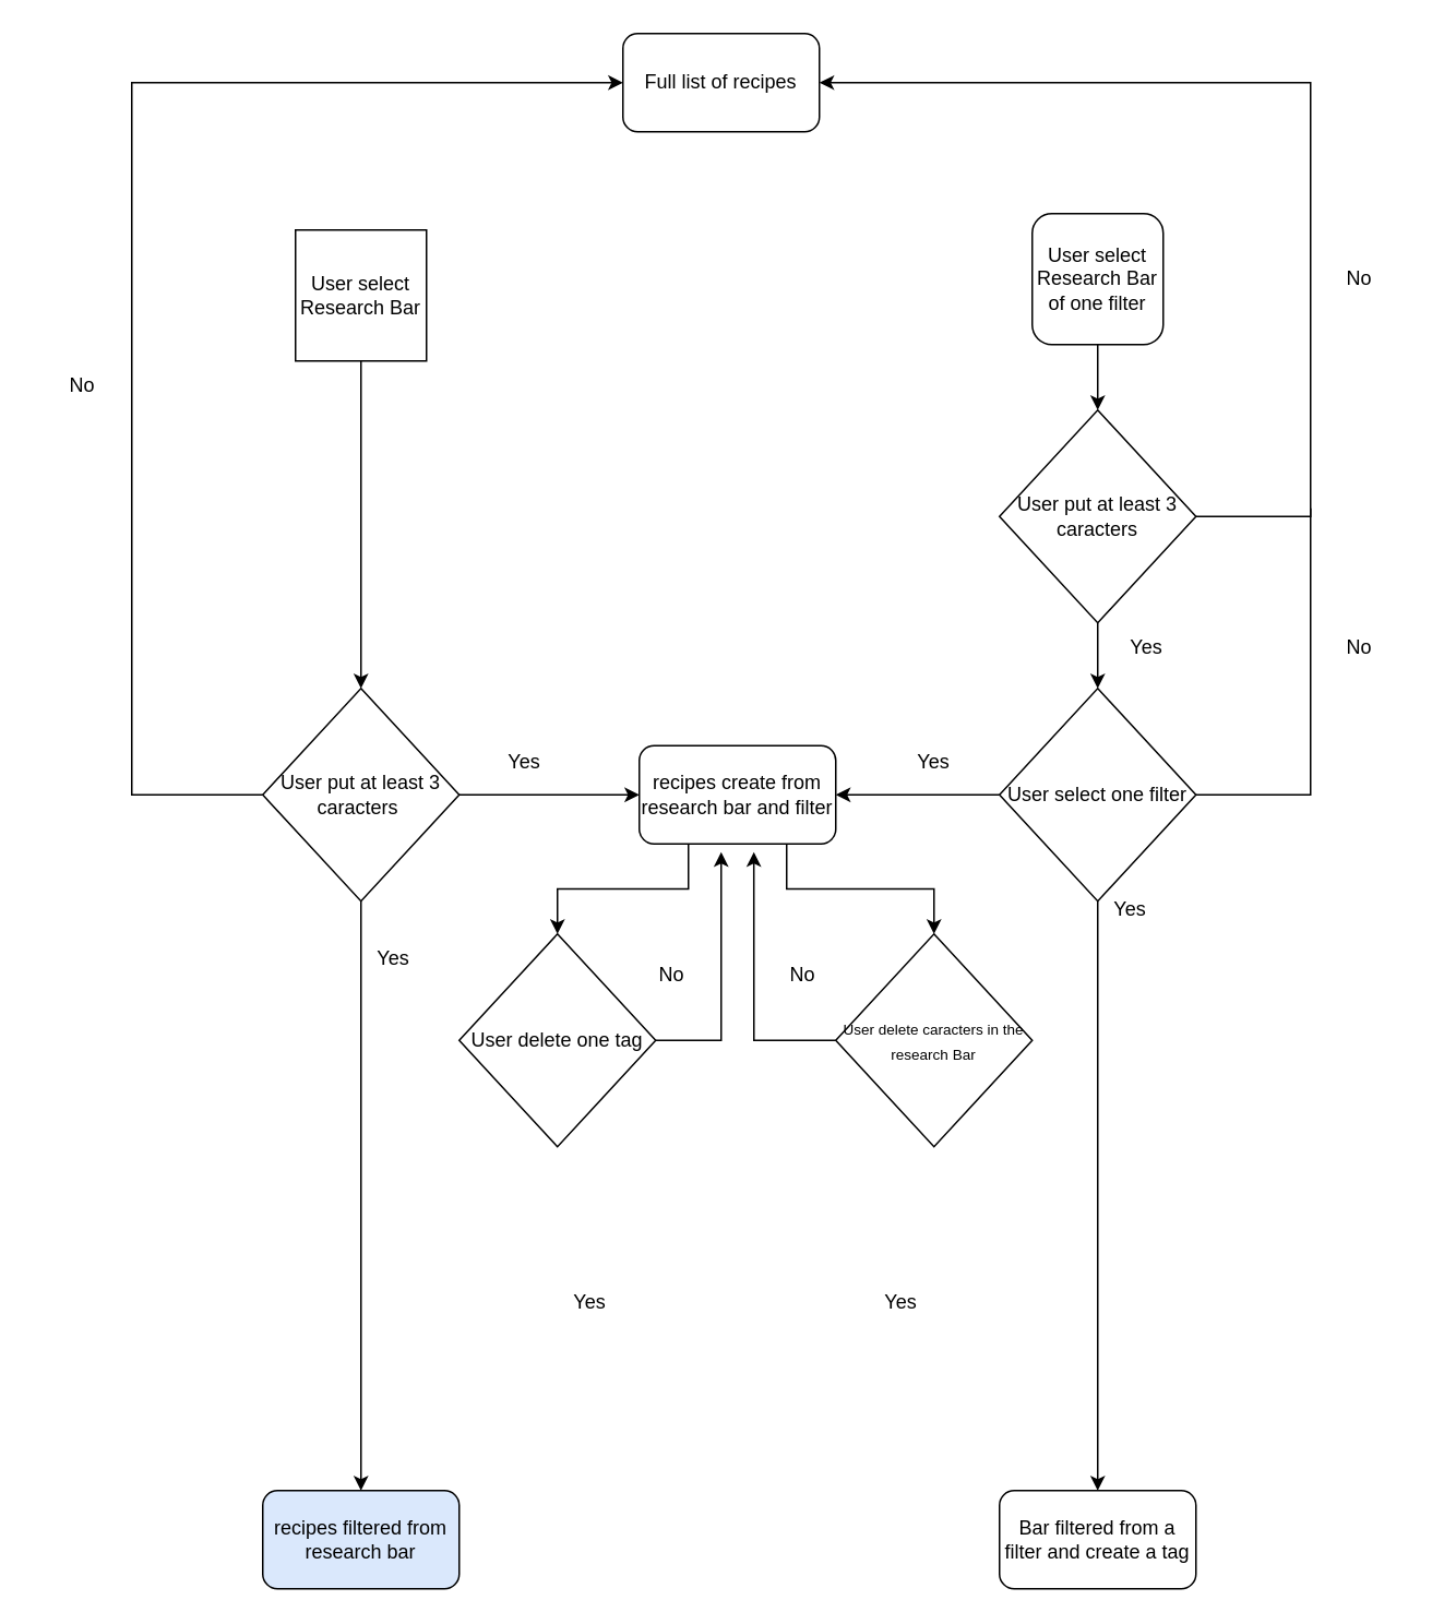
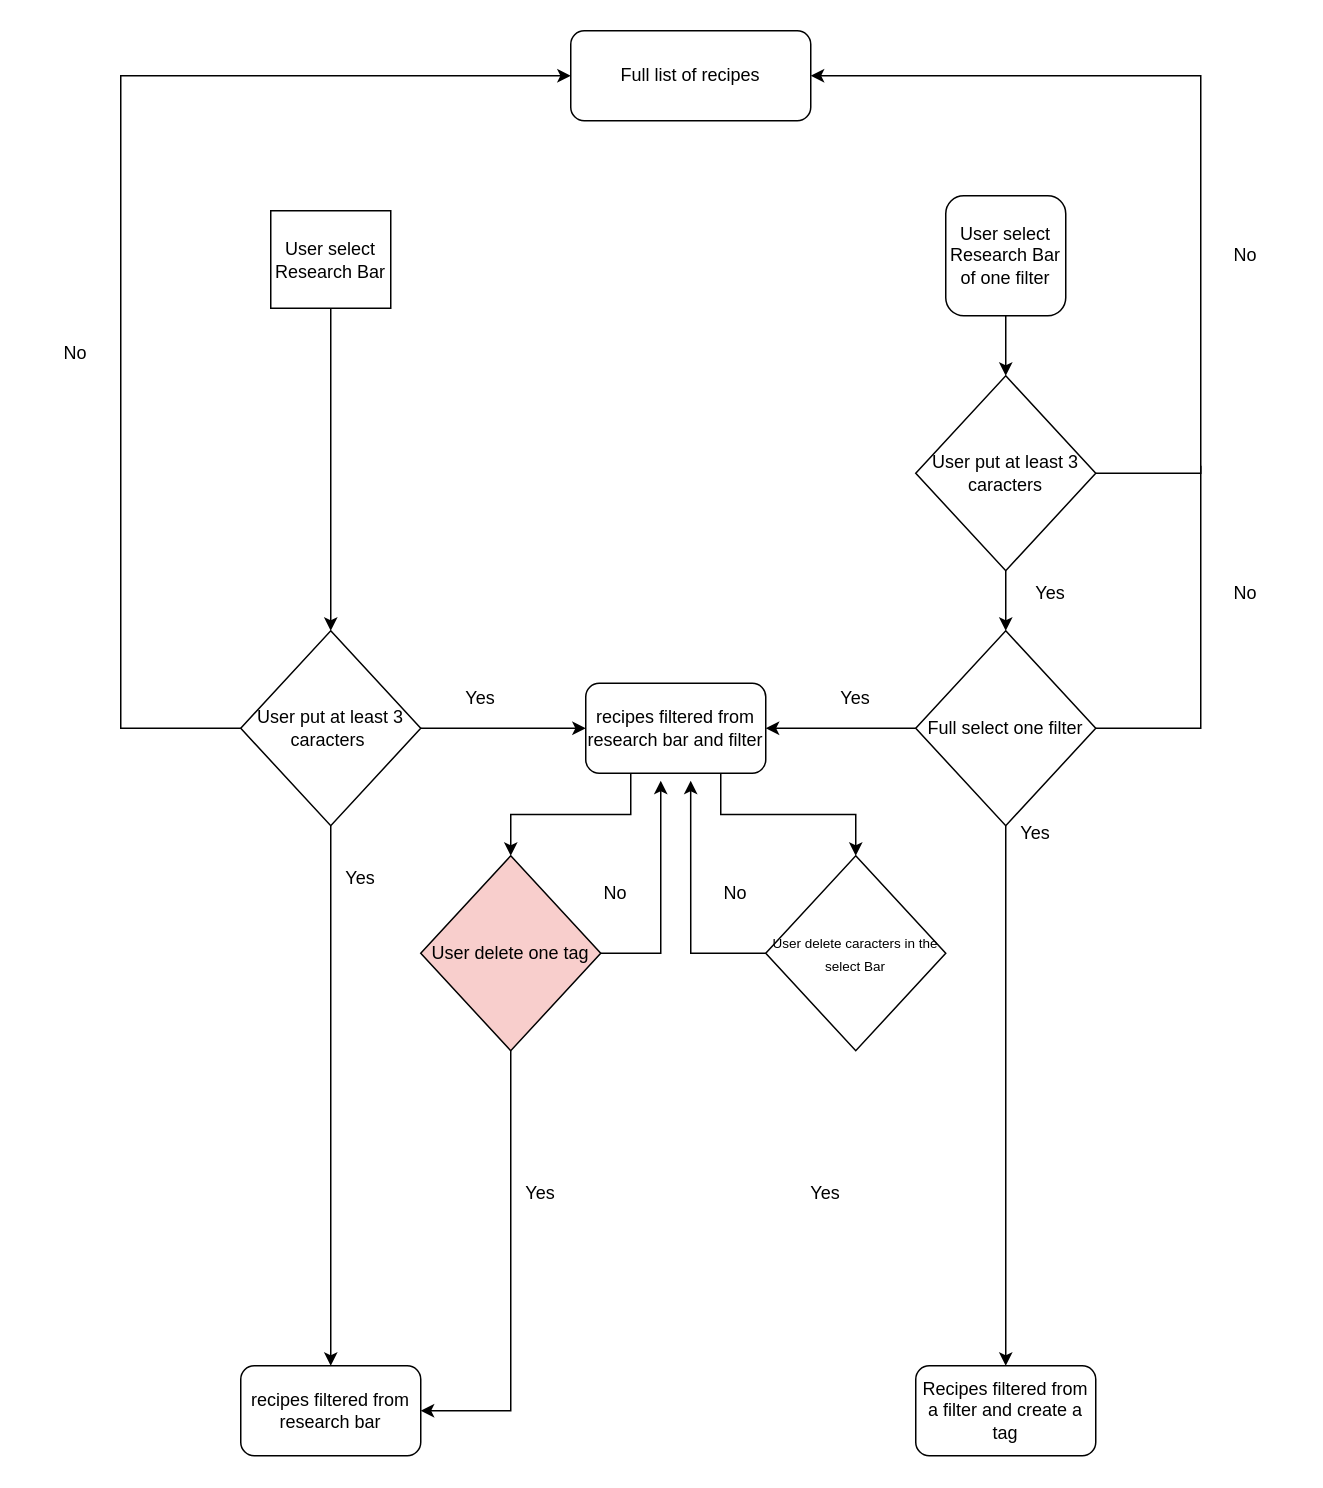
- <mxCell id="7" value="Full list of recipes" style="rounded=1;whiteSpace=wrap;html=1;" vertex="1" parent="1"><mxGeometry x="380" y="20" width="120" height="60" as="geometry" /></mxCell>
+ <mxCell id="7" value="Full list of recipes" style="rounded=1;whiteSpace=wrap;html=1;" vertex="1" parent="1"><mxGeometry x="380" y="20" width="160" height="60" as="geometry" /></mxCell>
- <mxCell id="2" value="User select Research Bar" style="whiteSpace=wrap;html=1;aspect=fixed;" vertex="1" parent="1"><mxGeometry x="180" y="140" width="80" height="80" as="geometry" /></mxCell>
+ <mxCell id="2" value="User select Research Bar" style="whiteSpace=wrap;html=1;aspect=fixed;" vertex="1" parent="1"><mxGeometry x="180" y="140" width="80" height="65" as="geometry" /></mxCell>
- <mxCell id="17" value="recipes create from research bar and filter" style="rounded=1;whiteSpace=wrap;html=1;" vertex="1" parent="1"><mxGeometry x="390" y="455" width="120" height="60" as="geometry" /></mxCell>
+ <mxCell id="17" value="recipes filtered from research bar and filter" style="rounded=1;whiteSpace=wrap;html=1;" vertex="1" parent="1"><mxGeometry x="390" y="455" width="120" height="60" as="geometry" /></mxCell>
- <mxCell id="19" value="User select one filter" style="rhombus;whiteSpace=wrap;html=1;" vertex="1" parent="1"><mxGeometry x="610" y="420" width="120" height="130" as="geometry" /></mxCell>
+ <mxCell id="19" value="Full select one filter" style="rhombus;whiteSpace=wrap;html=1;" vertex="1" parent="1"><mxGeometry x="610" y="420" width="120" height="130" as="geometry" /></mxCell>
- <mxCell id="32" value="&lt;font style=&quot;font-size: 12px;&quot;&gt;User delete one tag&lt;/font&gt;" style="rhombus;whiteSpace=wrap;html=1;" vertex="1" parent="1"><mxGeometry x="280" y="570" width="120" height="130" as="geometry" /></mxCell>
+ <mxCell id="32" value="&lt;font style=&quot;font-size: 12px;&quot;&gt;User delete one tag&lt;/font&gt;" style="rhombus;whiteSpace=wrap;html=1;fillColor=#f8cecc;" vertex="1" parent="1"><mxGeometry x="280" y="570" width="120" height="130" as="geometry" /></mxCell>
- <mxCell id="33" value="&lt;font style=&quot;font-size: 9px;&quot;&gt;User delete caracters in the research Bar&lt;/font&gt;" style="rhombus;whiteSpace=wrap;html=1;" vertex="1" parent="1"><mxGeometry x="510" y="570" width="120" height="130" as="geometry" /></mxCell>
+ <mxCell id="33" value="&lt;font style=&quot;font-size: 9px;&quot;&gt;User delete caracters in the select Bar&lt;/font&gt;" style="rhombus;whiteSpace=wrap;html=1;" vertex="1" parent="1"><mxGeometry x="510" y="570" width="120" height="130" as="geometry" /></mxCell>
+ <mxCell id="31" style="edgeStyle=orthogonalEdgeStyle;rounded=0;orthogonalLoop=1;jettySize=auto;html=1;exitX=0.5;exitY=1;exitDx=0;exitDy=0;entryX=1;entryY=0.5;entryDx=0;entryDy=0;" edge="1" parent="1" source="32" target="12"><mxGeometry relative="1" as="geometry" /></mxCell>
- <mxCell id="12" value="recipes filtered from research bar" style="rounded=1;whiteSpace=wrap;html=1;fillColor=#dae8fc;" vertex="1" parent="1"><mxGeometry x="160" y="910" width="120" height="60" as="geometry" /></mxCell>
+ <mxCell id="12" value="recipes filtered from research bar" style="rounded=1;whiteSpace=wrap;html=1;" vertex="1" parent="1"><mxGeometry x="160" y="910" width="120" height="60" as="geometry" /></mxCell>
- <mxCell id="26" value="Bar filtered from a filter and create a tag" style="rounded=1;whiteSpace=wrap;html=1;" vertex="1" parent="1"><mxGeometry x="610" y="910" width="120" height="60" as="geometry" /></mxCell>
+ <mxCell id="26" value="Recipes filtered from a filter and create a tag" style="rounded=1;whiteSpace=wrap;html=1;" vertex="1" parent="1"><mxGeometry x="610" y="910" width="120" height="60" as="geometry" /></mxCell>
